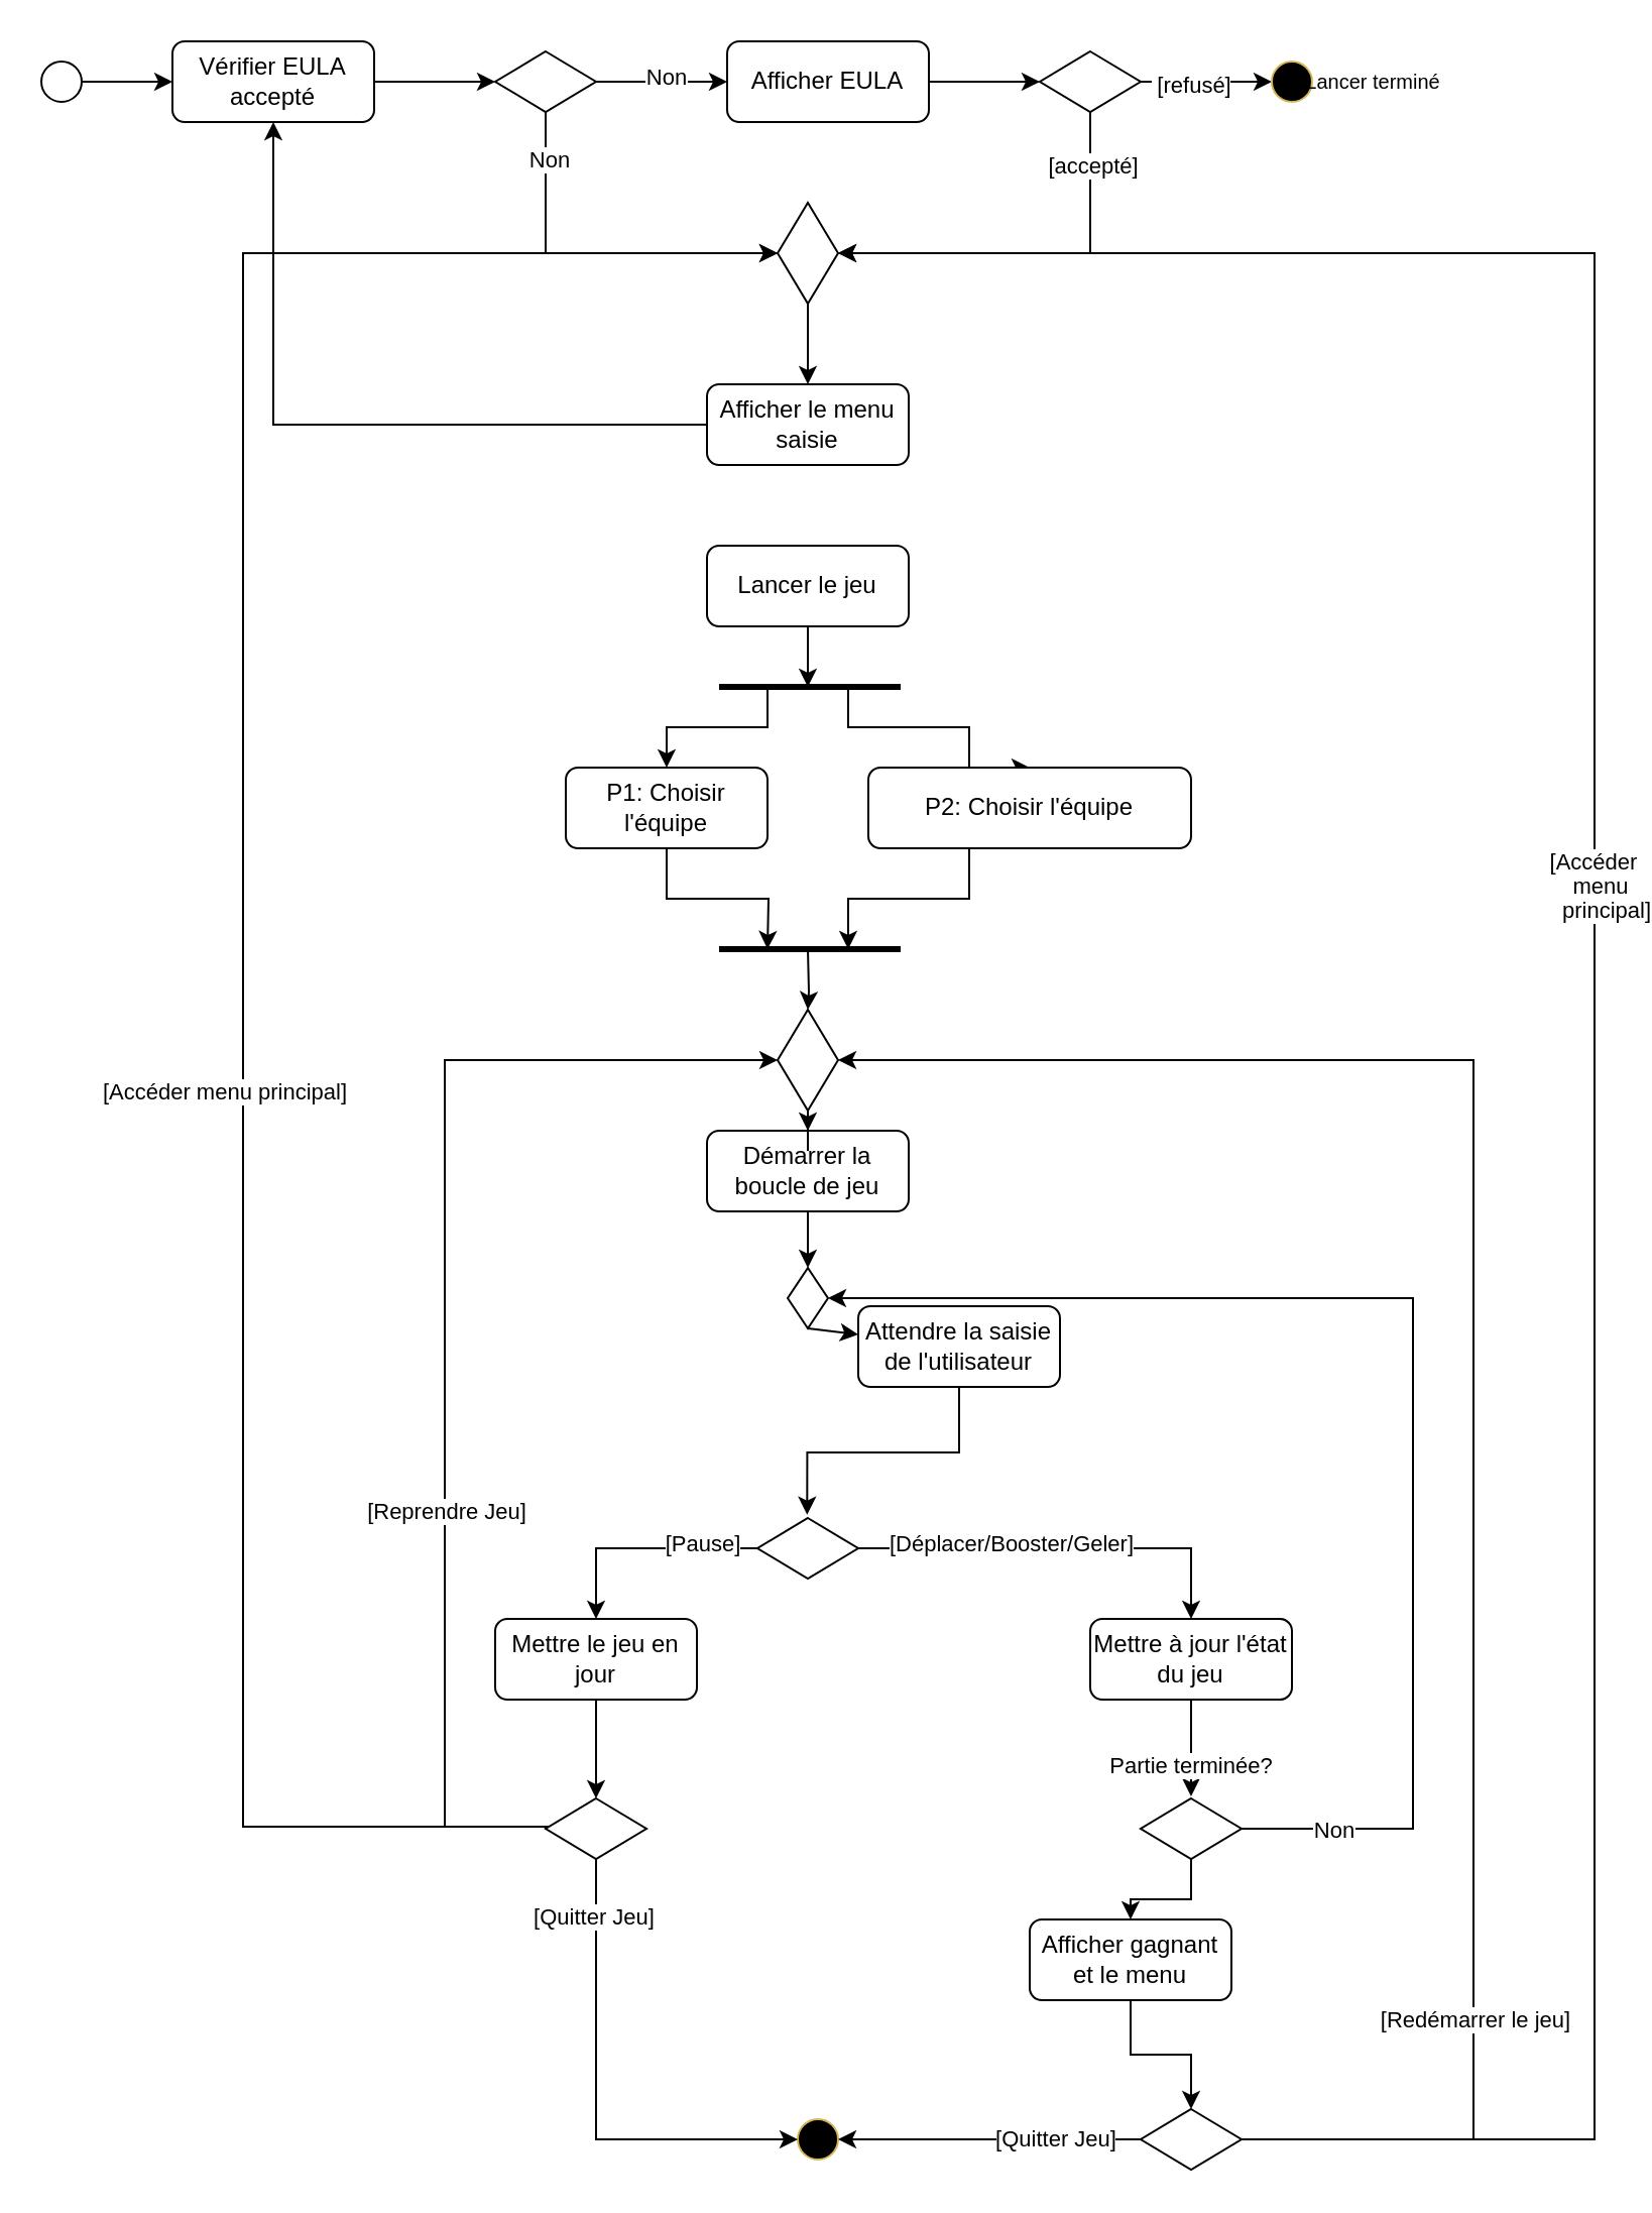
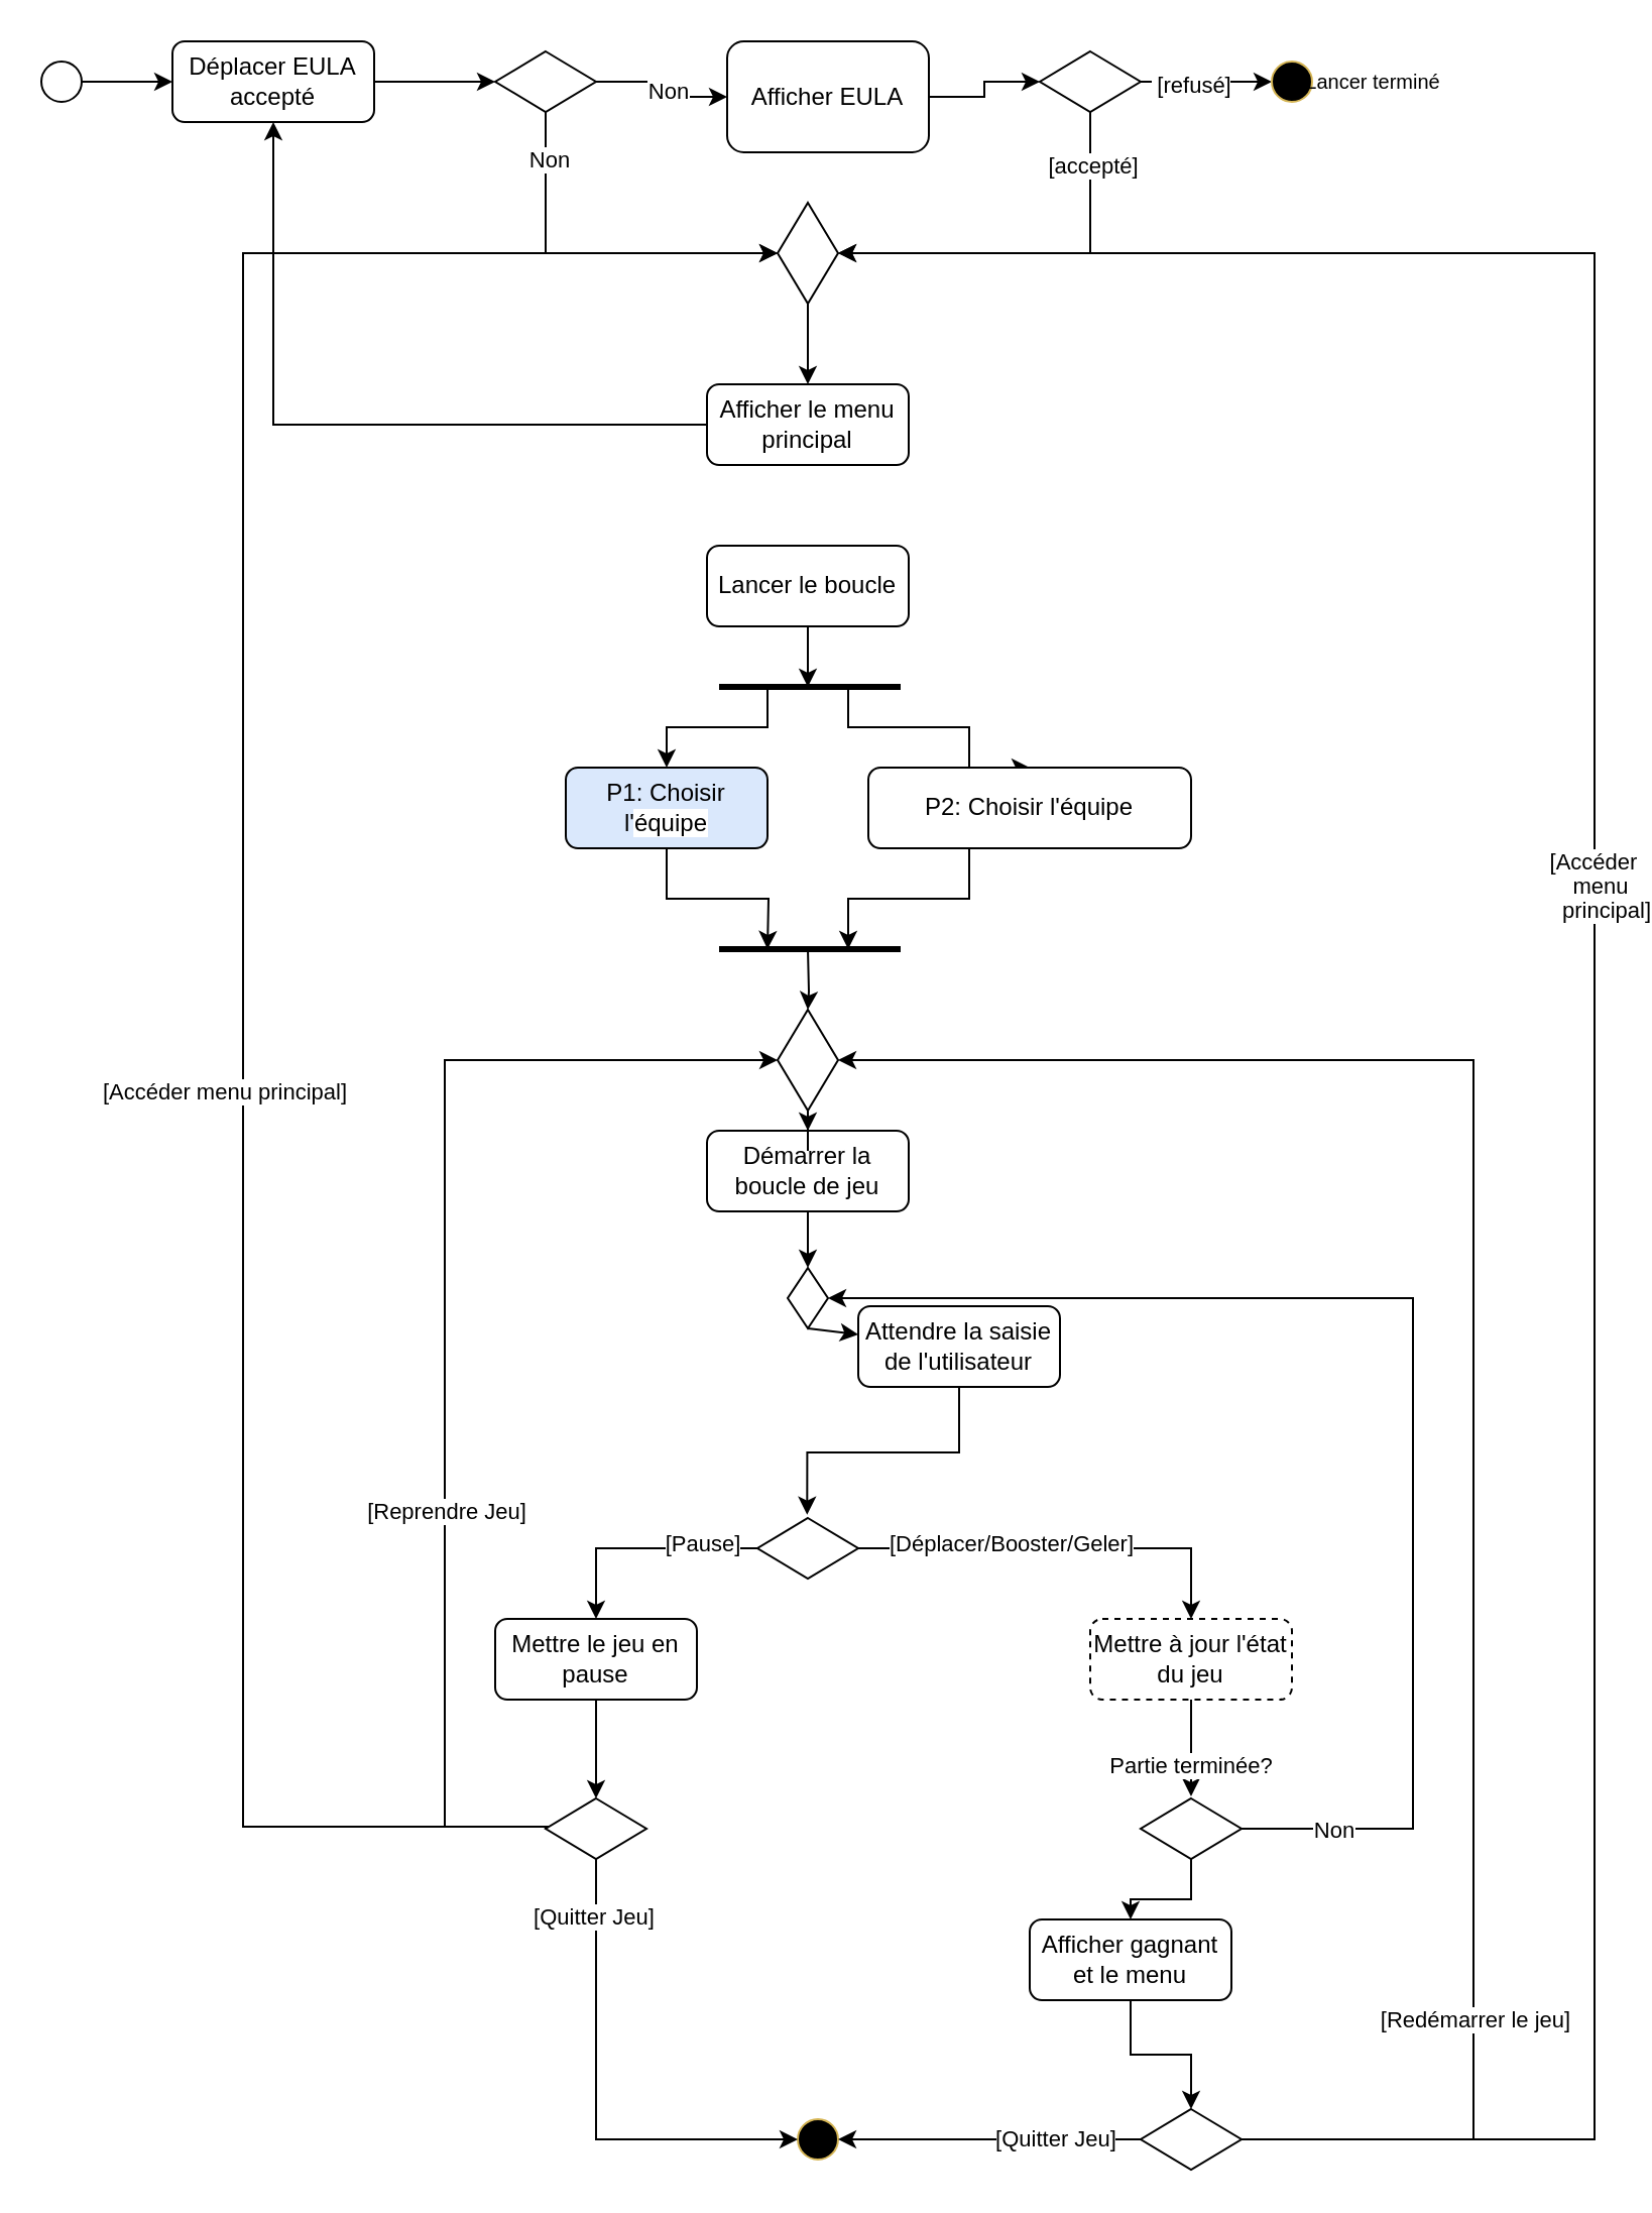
- <mxCell id="5" value="Vérifier EULA accepté" style="rounded=1;whiteSpace=wrap;html=1;" vertex="1" parent="1"><mxGeometry x="85" y="20" width="100" height="40" as="geometry" /></mxCell>
+ <mxCell id="5" value="Déplacer EULA accepté" style="rounded=1;whiteSpace=wrap;html=1;" vertex="1" parent="1"><mxGeometry x="85" y="20" width="100" height="40" as="geometry" /></mxCell>
- <mxCell id="12" value="Afficher EULA" style="rounded=1;whiteSpace=wrap;html=1;" vertex="1" parent="1"><mxGeometry x="360" y="20" width="100" height="40" as="geometry" /></mxCell>
+ <mxCell id="12" value="Afficher EULA" style="rounded=1;whiteSpace=wrap;html=1;" vertex="1" parent="1"><mxGeometry x="360" y="20" width="100" height="55" as="geometry" /></mxCell>
- <mxCell id="22" value="Afficher le menu saisie" style="rounded=1;whiteSpace=wrap;html=1;" vertex="1" parent="1"><mxGeometry x="350" y="190" width="100" height="40" as="geometry" /></mxCell>
+ <mxCell id="22" value="Afficher le menu principal" style="rounded=1;whiteSpace=wrap;html=1;" vertex="1" parent="1"><mxGeometry x="350" y="190" width="100" height="40" as="geometry" /></mxCell>
- <mxCell id="24" value="Lancer le jeu" style="rounded=1;whiteSpace=wrap;html=1;" vertex="1" parent="1"><mxGeometry x="350" y="270" width="100" height="40" as="geometry" /></mxCell>
+ <mxCell id="24" value="Lancer le boucle" style="rounded=1;whiteSpace=wrap;html=1;" vertex="1" parent="1"><mxGeometry x="350" y="270" width="100" height="40" as="geometry" /></mxCell>
- <mxCell id="27" value="P1: C&lt;font&gt;hoisir l'&lt;span style=&quot;text-wrap-mode: nowrap; background-color: rgb(255, 255, 255);&quot;&gt;équipe&lt;/span&gt;&lt;/font&gt;" style="rounded=1;whiteSpace=wrap;html=1;" vertex="1" parent="1"><mxGeometry x="280" y="380" width="100" height="40" as="geometry" /></mxCell>
+ <mxCell id="27" value="P1: C&lt;font&gt;hoisir l'&lt;span style=&quot;text-wrap-mode: nowrap; background-color: rgb(255, 255, 255);&quot;&gt;équipe&lt;/span&gt;&lt;/font&gt;" style="rounded=1;whiteSpace=wrap;html=1;fillColor=#dae8fc;" vertex="1" parent="1"><mxGeometry x="280" y="380" width="100" height="40" as="geometry" /></mxCell>
- <mxCell id="43" value="Mettre le jeu en jour" style="rounded=1;whiteSpace=wrap;html=1;" vertex="1" parent="1"><mxGeometry x="245" y="802" width="100" height="40" as="geometry" /></mxCell>
+ <mxCell id="43" value="Mettre le jeu en pause" style="rounded=1;whiteSpace=wrap;html=1;" vertex="1" parent="1"><mxGeometry x="245" y="802" width="100" height="40" as="geometry" /></mxCell>
- <mxCell id="46" value="Mettre à jour l'état du jeu" style="rounded=1;whiteSpace=wrap;html=1;" vertex="1" parent="1"><mxGeometry x="540" y="802" width="100" height="40" as="geometry" /></mxCell>
+ <mxCell id="46" value="Mettre à jour l'état du jeu" style="rounded=1;whiteSpace=wrap;html=1;dashed=1;" vertex="1" parent="1"><mxGeometry x="540" y="802" width="100" height="40" as="geometry" /></mxCell>
